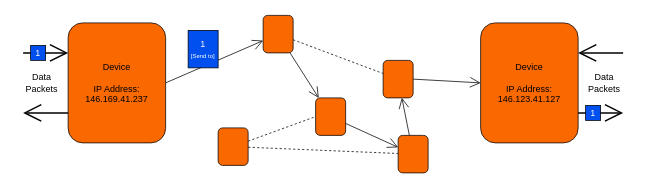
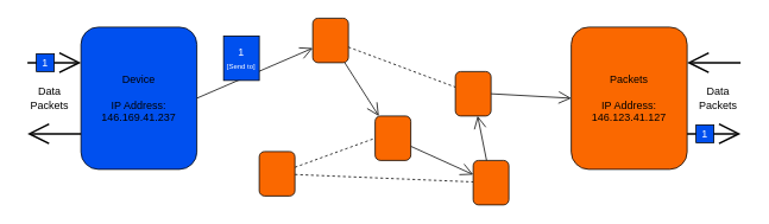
- <mxCell id="3" value="Device&lt;br&gt;&lt;br&gt;IP Address:&lt;br&gt;146.169.41.237" style="rounded=1;whiteSpace=wrap;html=1;fillColor=#fa6800;fontColor=#000000;strokeColor=#000000;" vertex="1" parent="1"><mxGeometry x="90" y="30" width="130" height="160" as="geometry" /></mxCell>
+ <mxCell id="3" value="Device&lt;br&gt;&lt;br&gt;IP Address:&lt;br&gt;146.169.41.237" style="rounded=1;whiteSpace=wrap;html=1;fillColor=#0050ef;fontColor=#000000;strokeColor=#000000;" vertex="1" parent="1"><mxGeometry x="90" y="30" width="130" height="160" as="geometry" /></mxCell>
- <mxCell id="4" value="Device&lt;br&gt;&lt;br&gt;IP Address:&lt;br&gt;146.123.41.127" style="rounded=1;whiteSpace=wrap;html=1;fillColor=#fa6800;fontColor=#000000;strokeColor=#000000;" vertex="1" parent="1"><mxGeometry x="640" y="30" width="130" height="160" as="geometry" /></mxCell>
+ <mxCell id="4" value="Packets&lt;br&gt;&lt;br&gt;IP Address:&lt;br&gt;146.123.41.127" style="rounded=1;whiteSpace=wrap;html=1;fillColor=#fa6800;fontColor=#000000;strokeColor=#000000;" vertex="1" parent="1"><mxGeometry x="640" y="30" width="130" height="160" as="geometry" /></mxCell>
